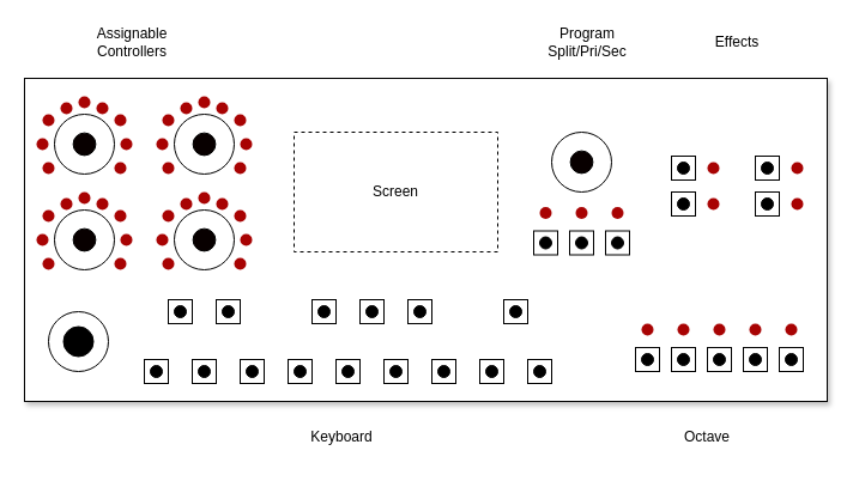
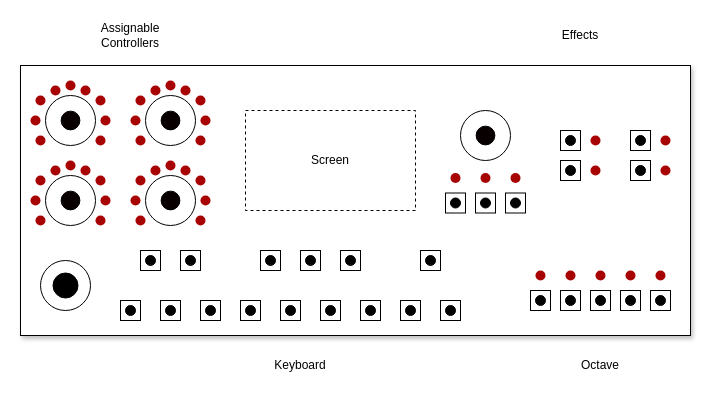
- <mxCell id="122" value="Assignable&lt;br&gt;Controllers" style="text;html=1;strokeColor=none;fillColor=none;align=center;verticalAlign=middle;whiteSpace=wrap;rounded=0;" vertex="1" parent="1"><mxGeometry x="80" y="20" width="60" height="30" as="geometry" /></mxCell>
+ <mxCell id="122" value="Assignable&lt;br&gt;Controllers" style="text;html=1;strokeColor=none;fillColor=none;align=center;verticalAlign=middle;whiteSpace=wrap;rounded=0;" vertex="1" parent="1"><mxGeometry x="100" y="20" width="60" height="30" as="geometry" /></mxCell>
- <mxCell id="121" value="Program&lt;br&gt;Split/Pri/Sec" style="text;html=1;strokeColor=none;fillColor=none;align=center;verticalAlign=middle;whiteSpace=wrap;rounded=0;" vertex="1" parent="1"><mxGeometry x="460" y="20" width="60" height="30" as="geometry" /></mxCell>
- <mxCell id="120" value="Effects" style="text;html=1;strokeColor=none;fillColor=none;align=center;verticalAlign=middle;whiteSpace=wrap;rounded=0;" vertex="1" parent="1"><mxGeometry x="585" y="20" width="60" height="30" as="geometry" /></mxCell>
+ <mxCell id="120" value="Effects" style="text;html=1;strokeColor=none;fillColor=none;align=center;verticalAlign=middle;whiteSpace=wrap;rounded=0;" vertex="1" parent="1"><mxGeometry x="550" y="20" width="60" height="30" as="geometry" /></mxCell>
- <mxCell id="118" value="Keyboard" style="text;html=1;strokeColor=none;fillColor=none;align=center;verticalAlign=middle;whiteSpace=wrap;rounded=0;" vertex="1" parent="1"><mxGeometry x="255" y="350" width="60" height="30" as="geometry" /></mxCell>
+ <mxCell id="118" value="Keyboard" style="text;html=1;strokeColor=none;fillColor=none;align=center;verticalAlign=middle;whiteSpace=wrap;rounded=0;" vertex="1" parent="1"><mxGeometry x="270" y="350" width="60" height="30" as="geometry" /></mxCell>
- <mxCell id="119" value="Octave" style="text;html=1;strokeColor=none;fillColor=none;align=center;verticalAlign=middle;whiteSpace=wrap;rounded=0;" vertex="1" parent="1"><mxGeometry x="560" y="350" width="60" height="30" as="geometry" /></mxCell>
+ <mxCell id="119" value="Octave" style="text;html=1;strokeColor=none;fillColor=none;align=center;verticalAlign=middle;whiteSpace=wrap;rounded=0;" vertex="1" parent="1"><mxGeometry x="570" y="350" width="60" height="30" as="geometry" /></mxCell>
